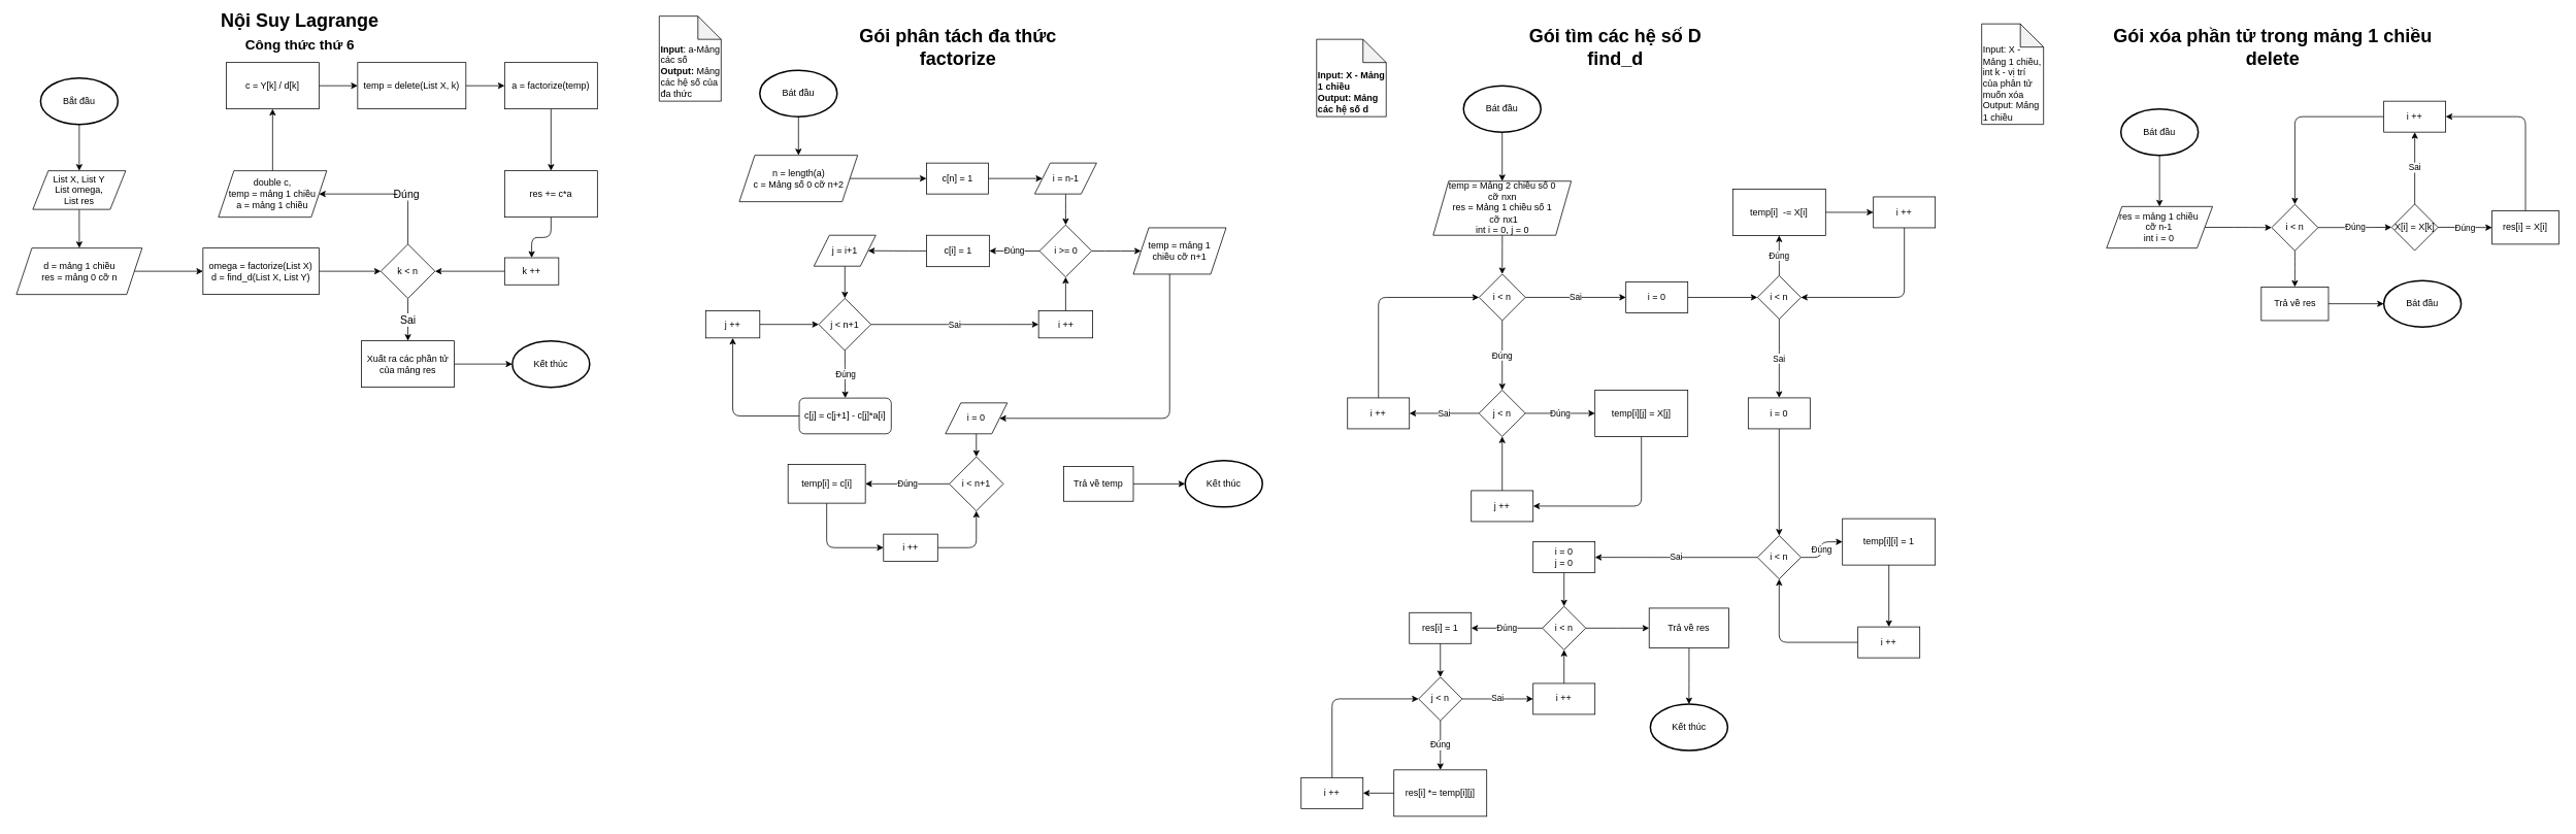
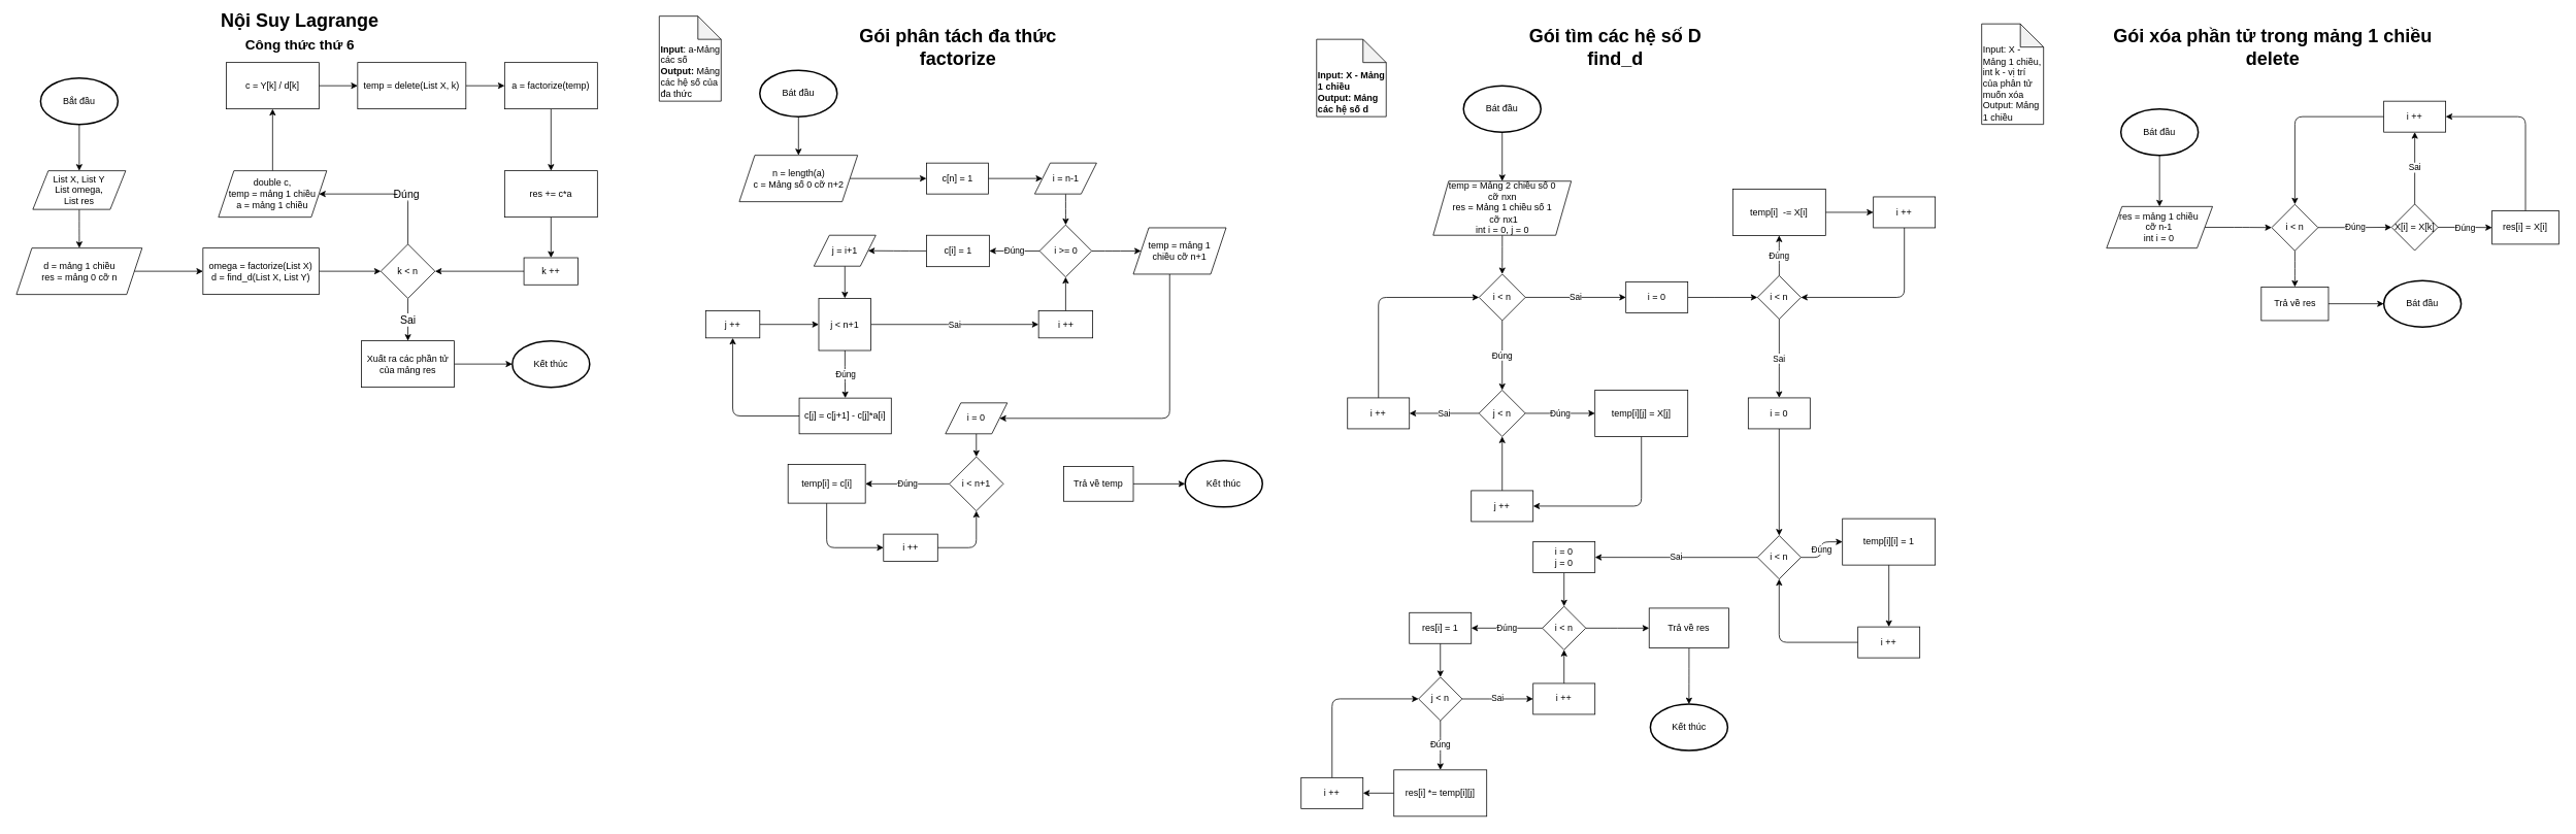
- <mxCell id="25" value="k ++" style="whiteSpace=wrap;html=1;" parent="1" vertex="1"><mxGeometry x="652" y="332.5" width="70" height="35" as="geometry" /></mxCell>
+ <mxCell id="25" value="k ++" style="whiteSpace=wrap;html=1;" parent="1" vertex="1"><mxGeometry x="677" y="332.5" width="70" height="35" as="geometry" /></mxCell>
- <mxCell id="48" value="j &amp;lt; n+1" style="rhombus;whiteSpace=wrap;html=1;strokeWidth=1;" parent="1" vertex="1"><mxGeometry x="1058.25" y="385" width="67.5" height="67.5" as="geometry" /></mxCell>
+ <mxCell id="48" value="j &amp;lt; n+1" style="whiteSpace=wrap;html=1;strokeWidth=1;rounded=0;" parent="1" vertex="1"><mxGeometry x="1058.25" y="385" width="67.5" height="67.5" as="geometry" /></mxCell>
- <mxCell id="50" value="c[j] = c[j+1] - c[j]*a[i]" style="whiteSpace=wrap;html=1;strokeWidth=1;rounded=1;" parent="1" vertex="1"><mxGeometry x="1033" y="514" width="119" height="46.25" as="geometry" /></mxCell>
+ <mxCell id="50" value="c[j] = c[j+1] - c[j]*a[i]" style="whiteSpace=wrap;html=1;strokeWidth=1;" parent="1" vertex="1"><mxGeometry x="1033" y="514" width="119" height="46.25" as="geometry" /></mxCell>
